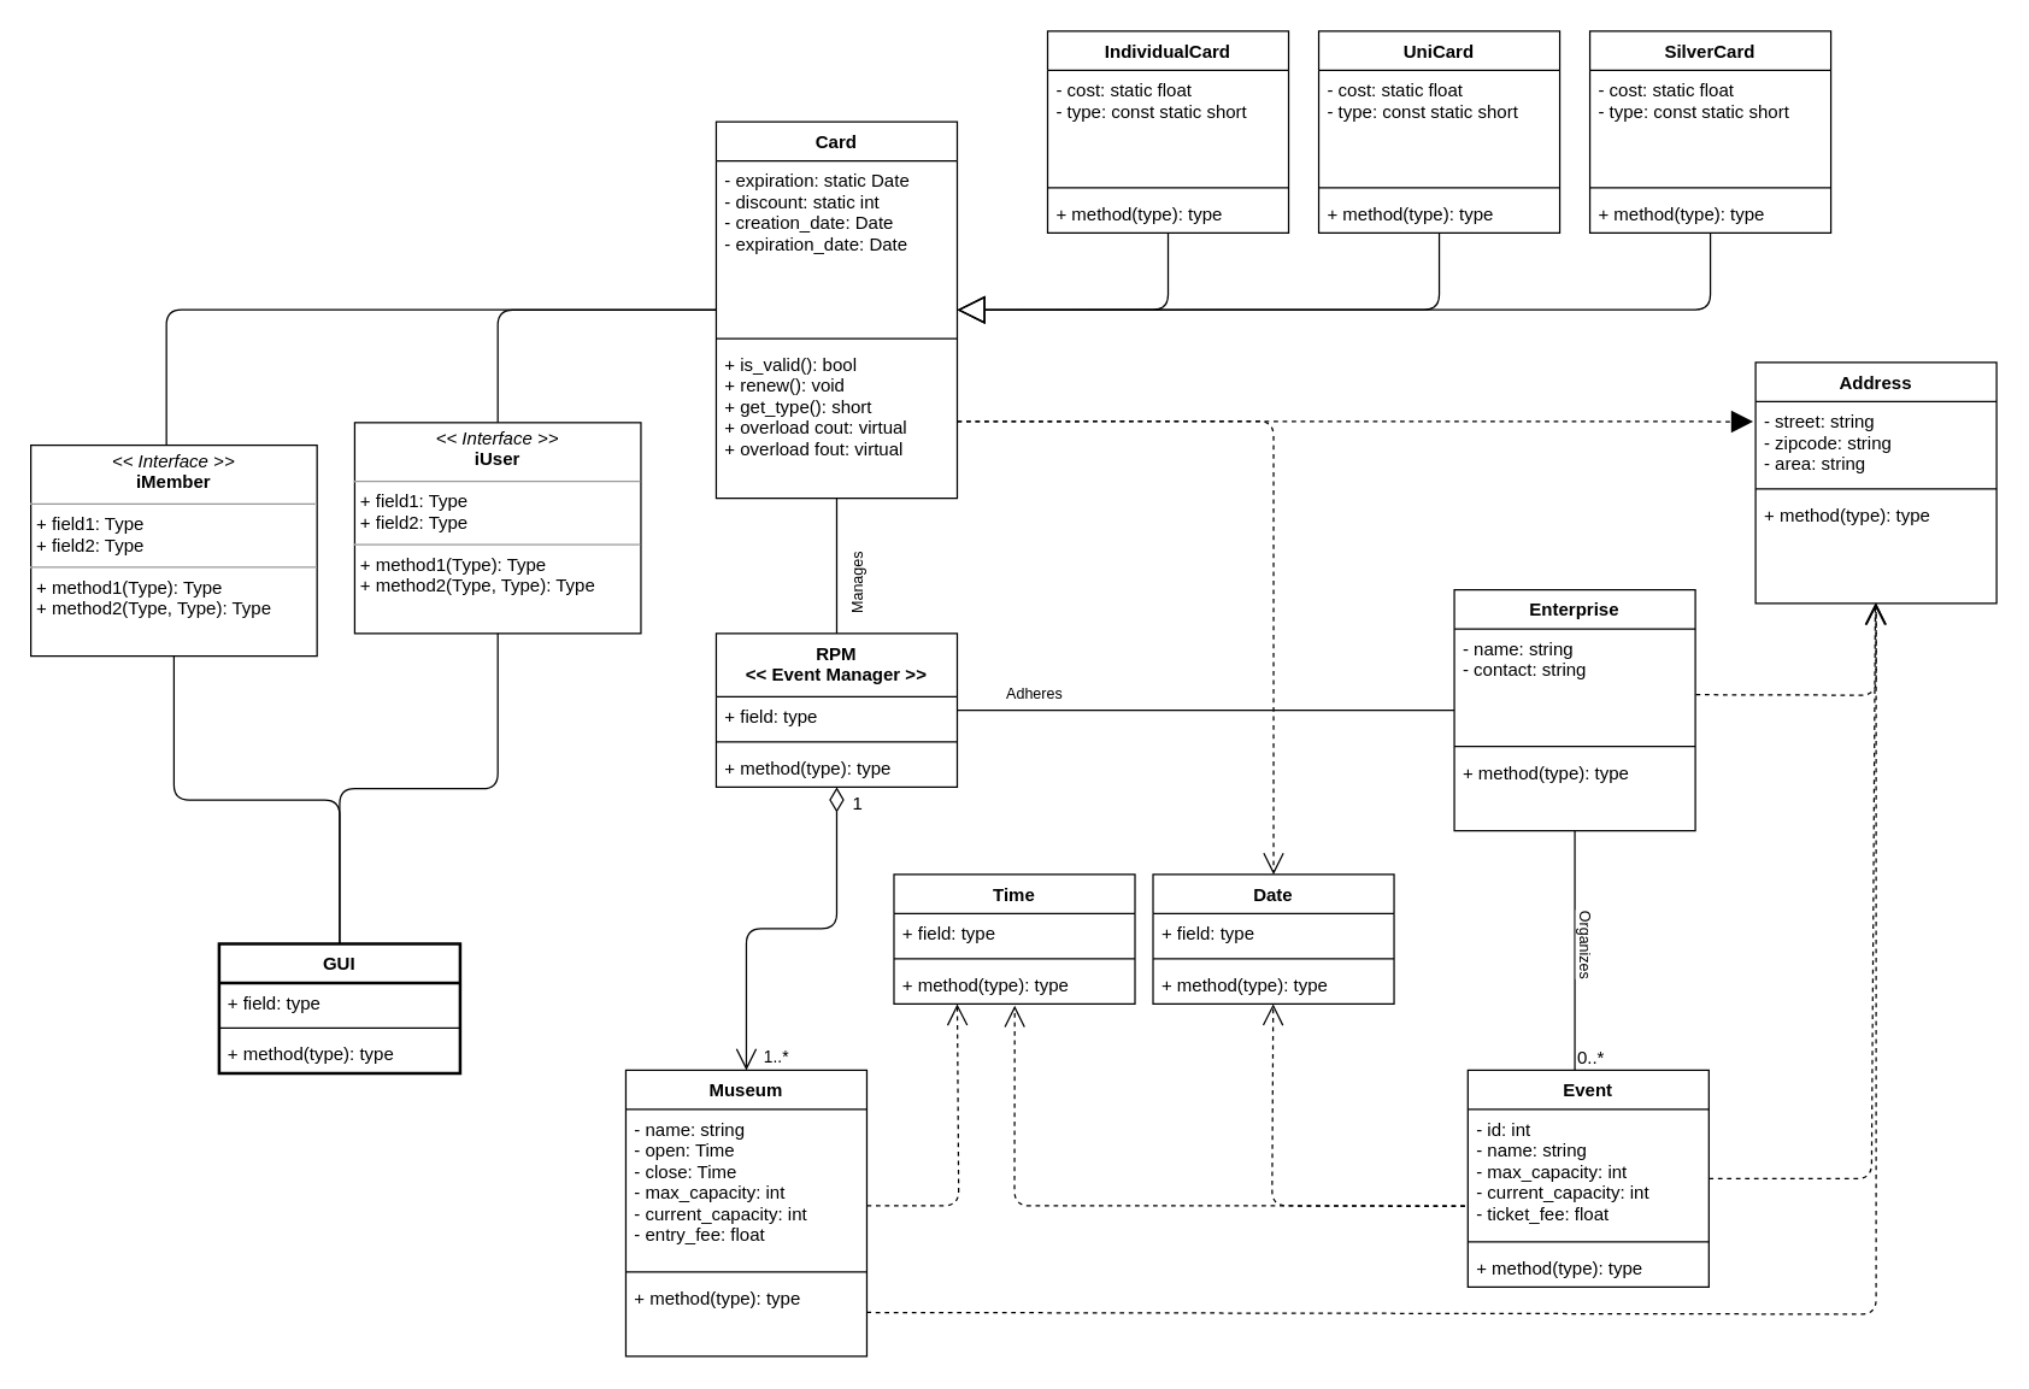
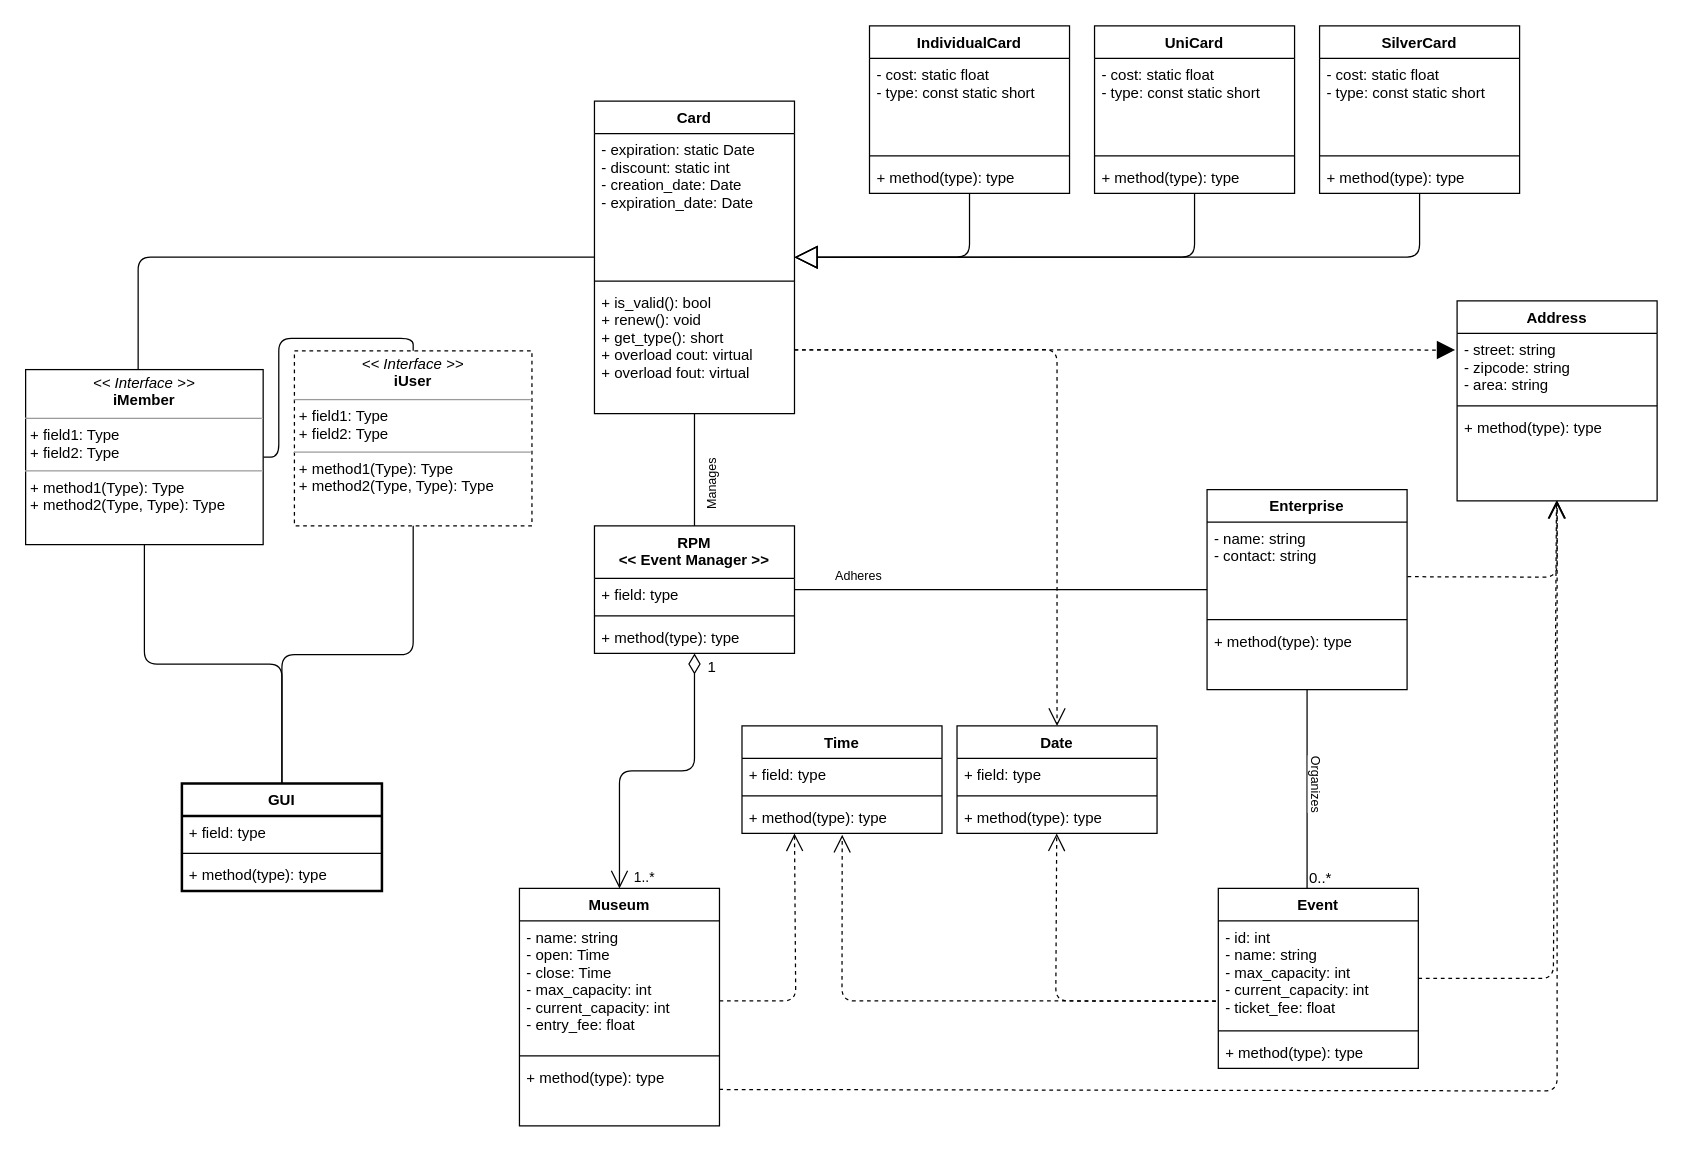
- <mxCell id="60" value="" style="endArrow=none;html=1;edgeStyle=orthogonalEdgeStyle;exitX=0.5;exitY=0;exitDx=0;exitDy=0;" edge="1" parent="1" source="55" target="26"><mxGeometry relative="1" as="geometry"><mxPoint x="365" y="260" as="sourcePoint" /><mxPoint x="355" y="180" as="targetPoint" /></mxGeometry></mxCell>
+ <mxCell id="60" value="" style="endArrow=none;html=1;edgeStyle=orthogonalEdgeStyle;exitX=0.5;exitY=0;exitDx=0;exitDy=0;" edge="1" parent="1" source="55" target="67"><mxGeometry relative="1" as="geometry"><mxPoint x="365" y="260" as="sourcePoint" /><mxPoint x="355" y="180" as="targetPoint" /></mxGeometry></mxCell>
- <mxCell id="55" value="&lt;p style=&quot;margin: 0px ; margin-top: 4px ; text-align: center&quot;&gt;&lt;i&gt;&amp;lt;&amp;lt; Interface &amp;gt;&amp;gt;&lt;/i&gt;&lt;br&gt;&lt;b&gt;iUser&lt;/b&gt;&lt;/p&gt;&lt;hr size=&quot;1&quot;&gt;&lt;p style=&quot;margin: 0px ; margin-left: 4px&quot;&gt;+ field1: Type&lt;br&gt;+ field2: Type&lt;/p&gt;&lt;hr size=&quot;1&quot;&gt;&lt;p style=&quot;margin: 0px ; margin-left: 4px&quot;&gt;+ method1(Type): Type&lt;br&gt;+ method2(Type, Type): Type&lt;/p&gt;" style="verticalAlign=top;align=left;overflow=fill;fontSize=12;fontFamily=Helvetica;html=1;" vertex="1" parent="1"><mxGeometry x="235" y="280" width="190" height="140" as="geometry" /></mxCell>
+ <mxCell id="55" value="&lt;p style=&quot;margin: 0px ; margin-top: 4px ; text-align: center&quot;&gt;&lt;i&gt;&amp;lt;&amp;lt; Interface &amp;gt;&amp;gt;&lt;/i&gt;&lt;br&gt;&lt;b&gt;iUser&lt;/b&gt;&lt;/p&gt;&lt;hr size=&quot;1&quot;&gt;&lt;p style=&quot;margin: 0px ; margin-left: 4px&quot;&gt;+ field1: Type&lt;br&gt;+ field2: Type&lt;/p&gt;&lt;hr size=&quot;1&quot;&gt;&lt;p style=&quot;margin: 0px ; margin-left: 4px&quot;&gt;+ method1(Type): Type&lt;br&gt;+ method2(Type, Type): Type&lt;/p&gt;" style="verticalAlign=top;align=left;overflow=fill;fontSize=12;fontFamily=Helvetica;html=1;dashed=1;" vertex="1" parent="1"><mxGeometry x="235" y="280" width="190" height="140" as="geometry" /></mxCell>
